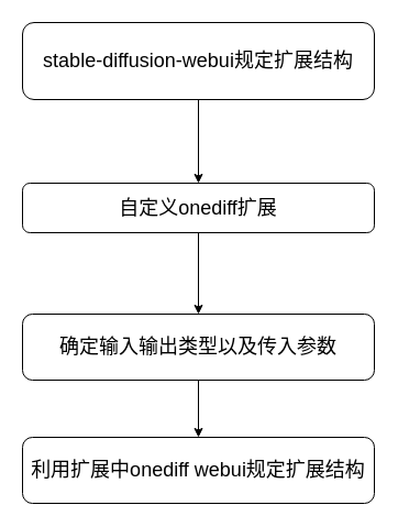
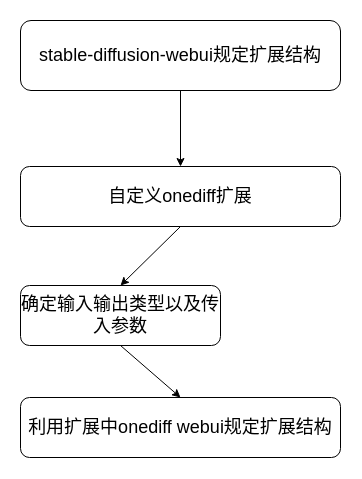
- <mxCell id="4" value="&lt;font style=&quot;font-size: 18px;&quot;&gt;自定义onediff扩展&lt;/font&gt;" style="rounded=1;whiteSpace=wrap;html=1;" vertex="1" parent="1"><mxGeometry x="20" y="166" width="320" height="45" as="geometry" /></mxCell>
+ <mxCell id="4" value="&lt;font style=&quot;font-size: 18px;&quot;&gt;自定义onediff扩展&lt;/font&gt;" style="rounded=1;whiteSpace=wrap;html=1;" vertex="1" parent="1"><mxGeometry x="20" y="166" width="320" height="60" as="geometry" /></mxCell>
- <mxCell id="5" value="&lt;span style=&quot;font-size: 18px;&quot;&gt;确定输入输出类型以及传入参数&lt;/span&gt;" style="rounded=1;whiteSpace=wrap;html=1;" vertex="1" parent="1"><mxGeometry x="20" y="285" width="320" height="60" as="geometry" /></mxCell>
+ <mxCell id="5" value="&lt;span style=&quot;font-size: 18px;&quot;&gt;确定输入输出类型以及传入参数&lt;/span&gt;" style="rounded=1;whiteSpace=wrap;html=1;" vertex="1" parent="1"><mxGeometry x="20" y="285" width="200" height="60" as="geometry" /></mxCell>
